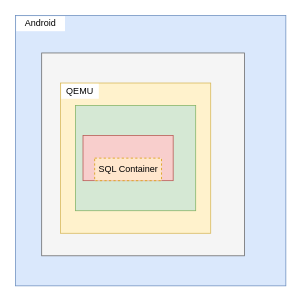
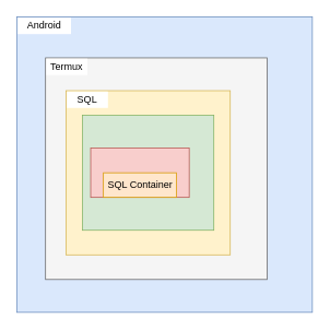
+ <mxCell id="5" value="Termux" style="rounded=0;whiteSpace=wrap;html=1;strokeColor=none;" vertex="1" parent="1"><mxGeometry x="56" y="71" width="50" height="20" as="geometry" /></mxCell>
- <mxCell id="7" value="QEMU" style="rounded=0;whiteSpace=wrap;html=1;strokeColor=none;" vertex="1" parent="1"><mxGeometry x="81" y="111" width="50" height="20" as="geometry" /></mxCell>
+ <mxCell id="7" value="SQL" style="rounded=0;whiteSpace=wrap;html=1;strokeColor=none;" vertex="1" parent="1"><mxGeometry x="81" y="111" width="50" height="20" as="geometry" /></mxCell>
- <mxCell id="10" value="SQL Container" style="rounded=0;whiteSpace=wrap;html=1;fillColor=#ffe6cc;strokeColor=#d79b00;dashed=1;" vertex="1" parent="1"><mxGeometry x="125.5" y="210" width="89" height="30" as="geometry" /></mxCell>
+ <mxCell id="10" value="SQL Container" style="rounded=0;whiteSpace=wrap;html=1;fillColor=#ffe6cc;strokeColor=#d79b00;" vertex="1" parent="1"><mxGeometry x="125.5" y="210" width="89" height="30" as="geometry" /></mxCell>
